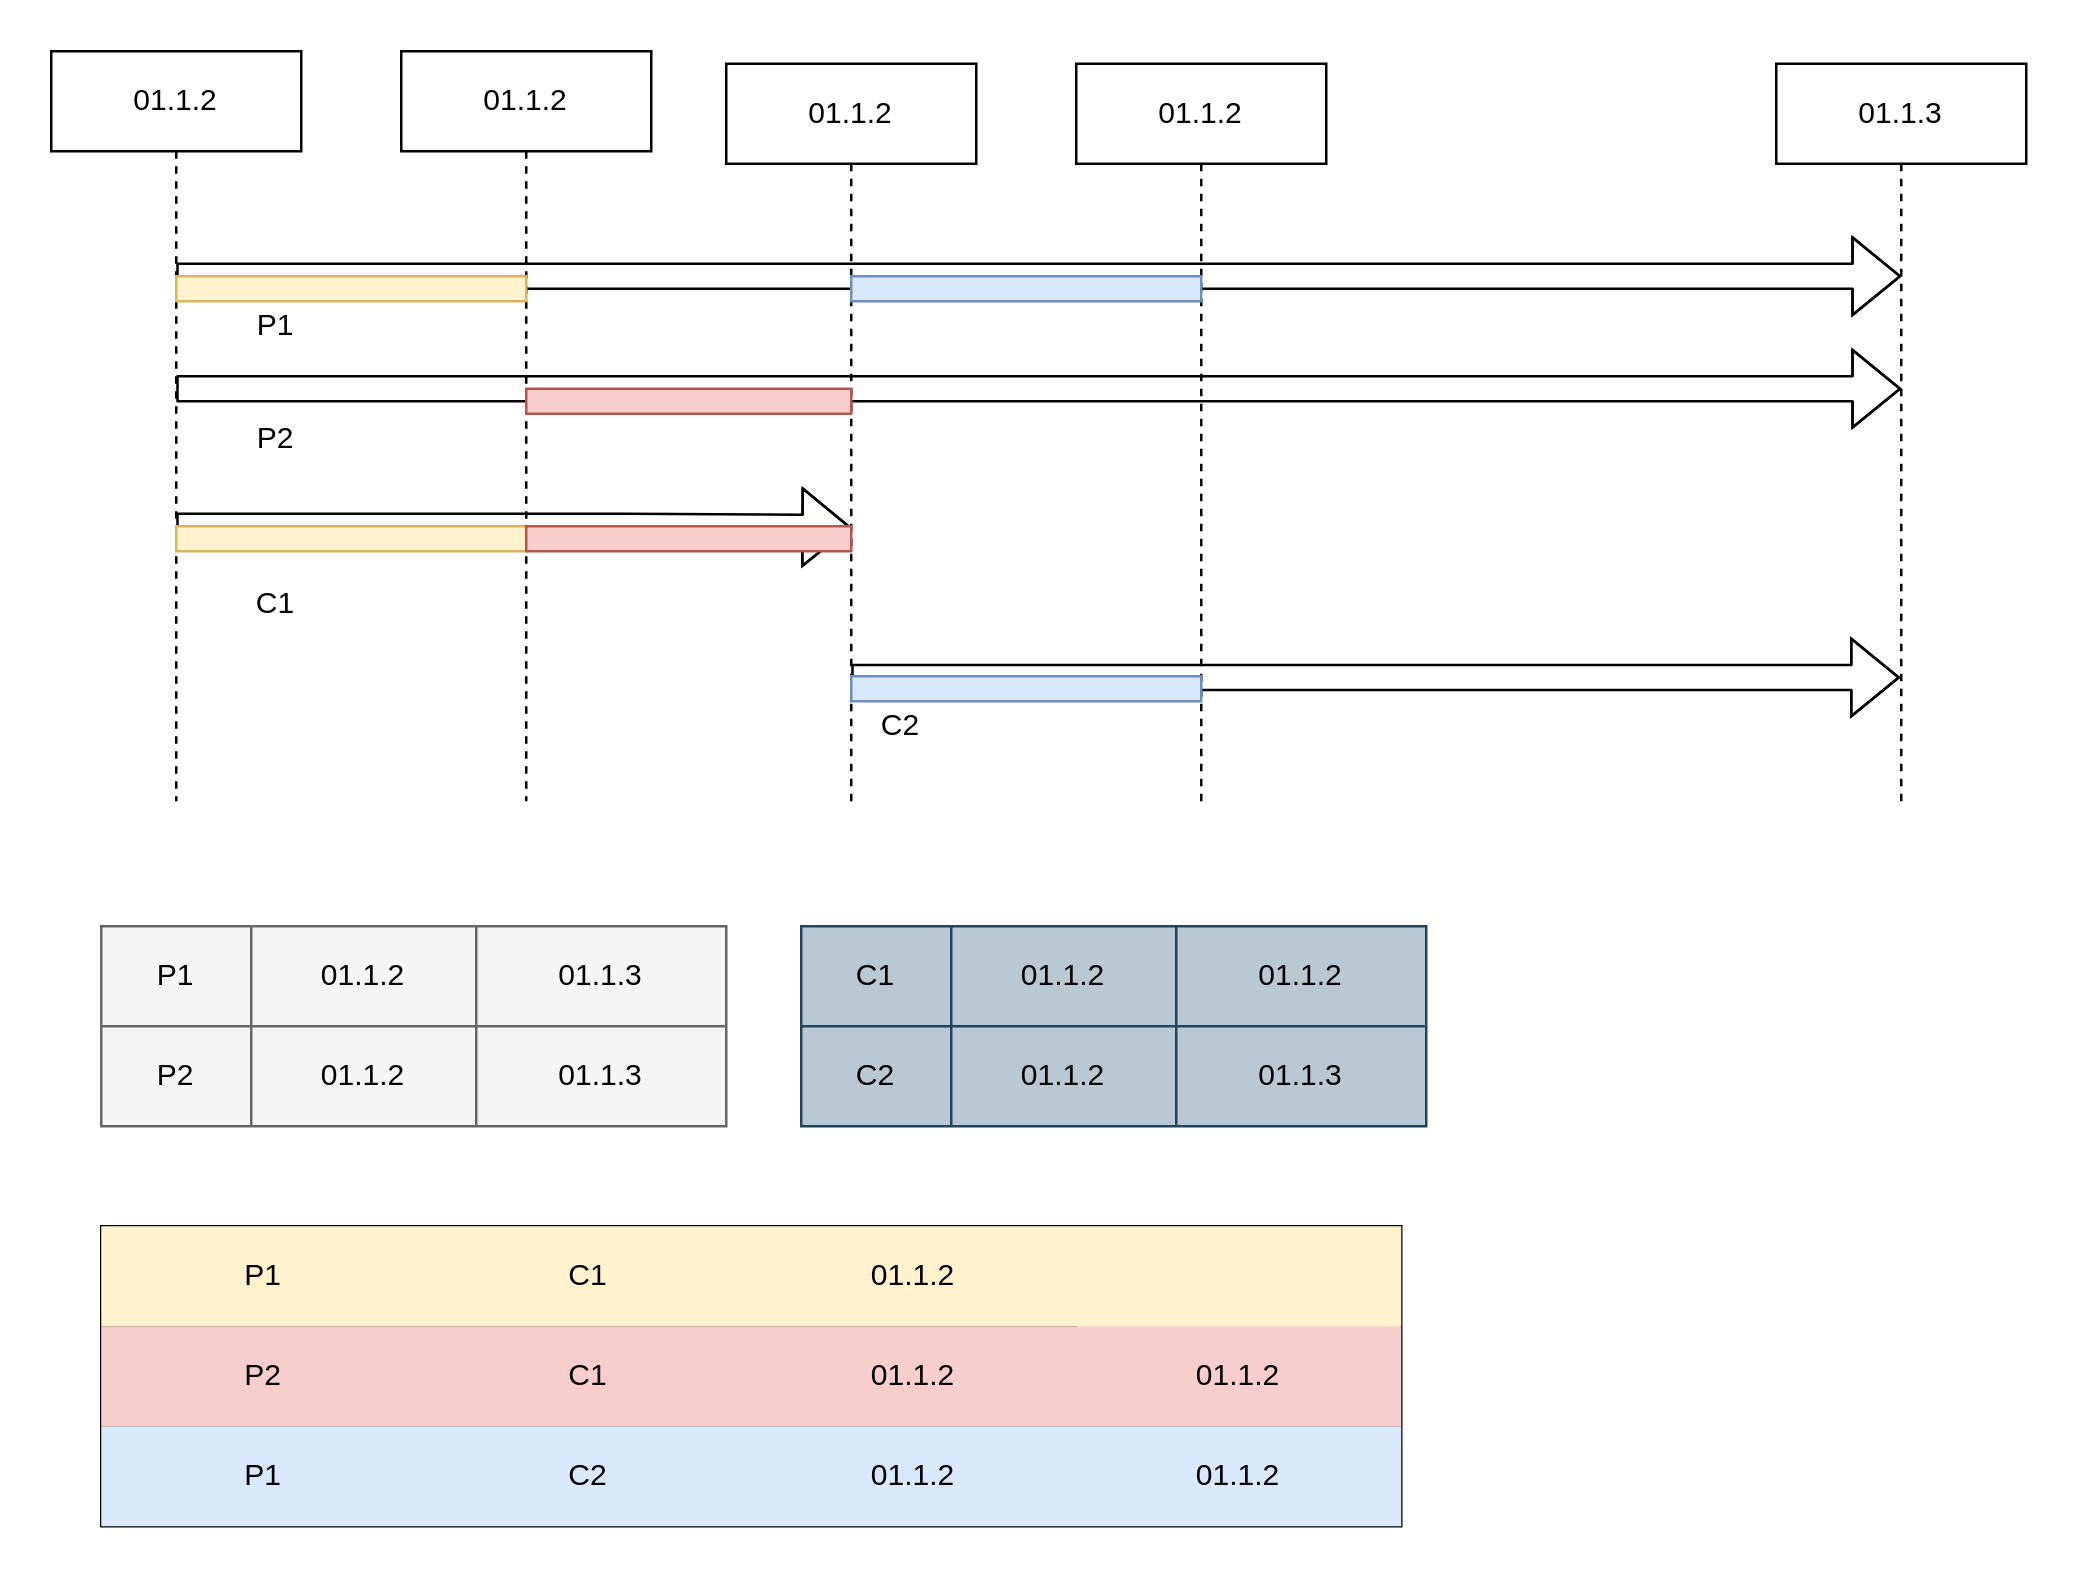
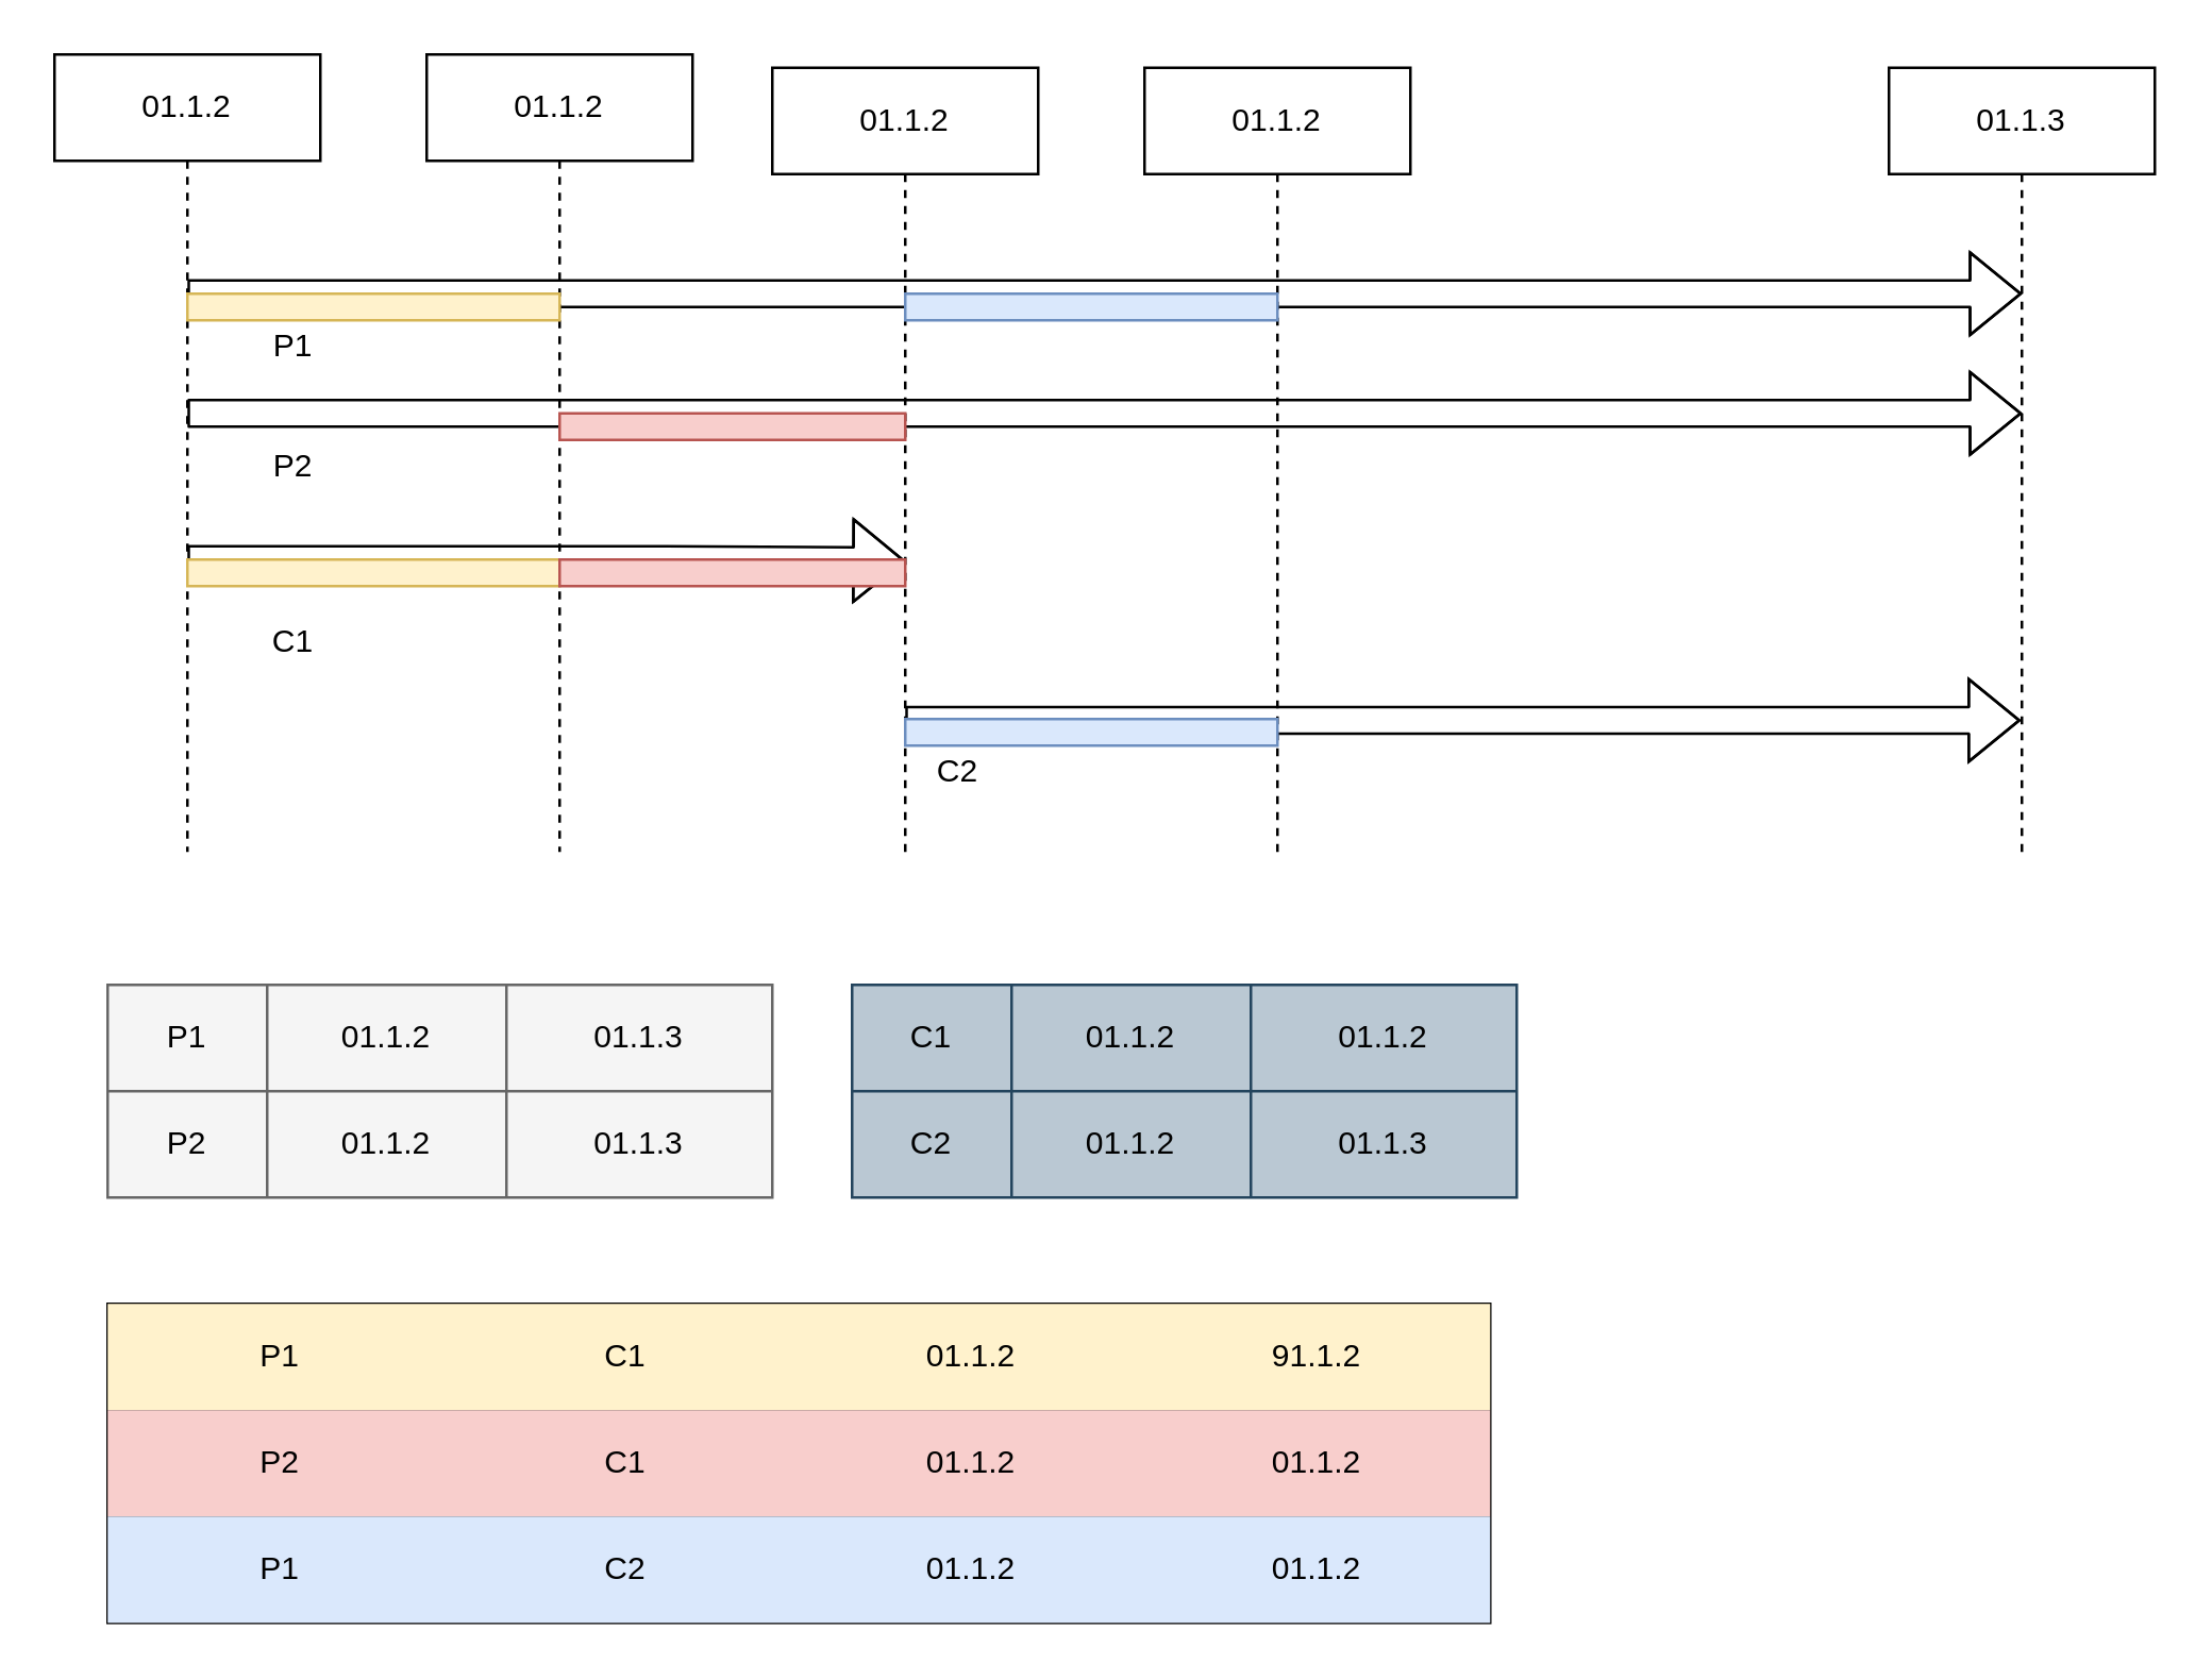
+ <mxCell id="44" value="91.1.2" style="shape=partialRectangle;html=1;whiteSpace=wrap;connectable=0;overflow=hidden;fillColor=none;top=0;left=0;bottom=0;right=0;" parent="40" vertex="1"><mxGeometry x="390" width="130" height="40" as="geometry" /></mxCell>
